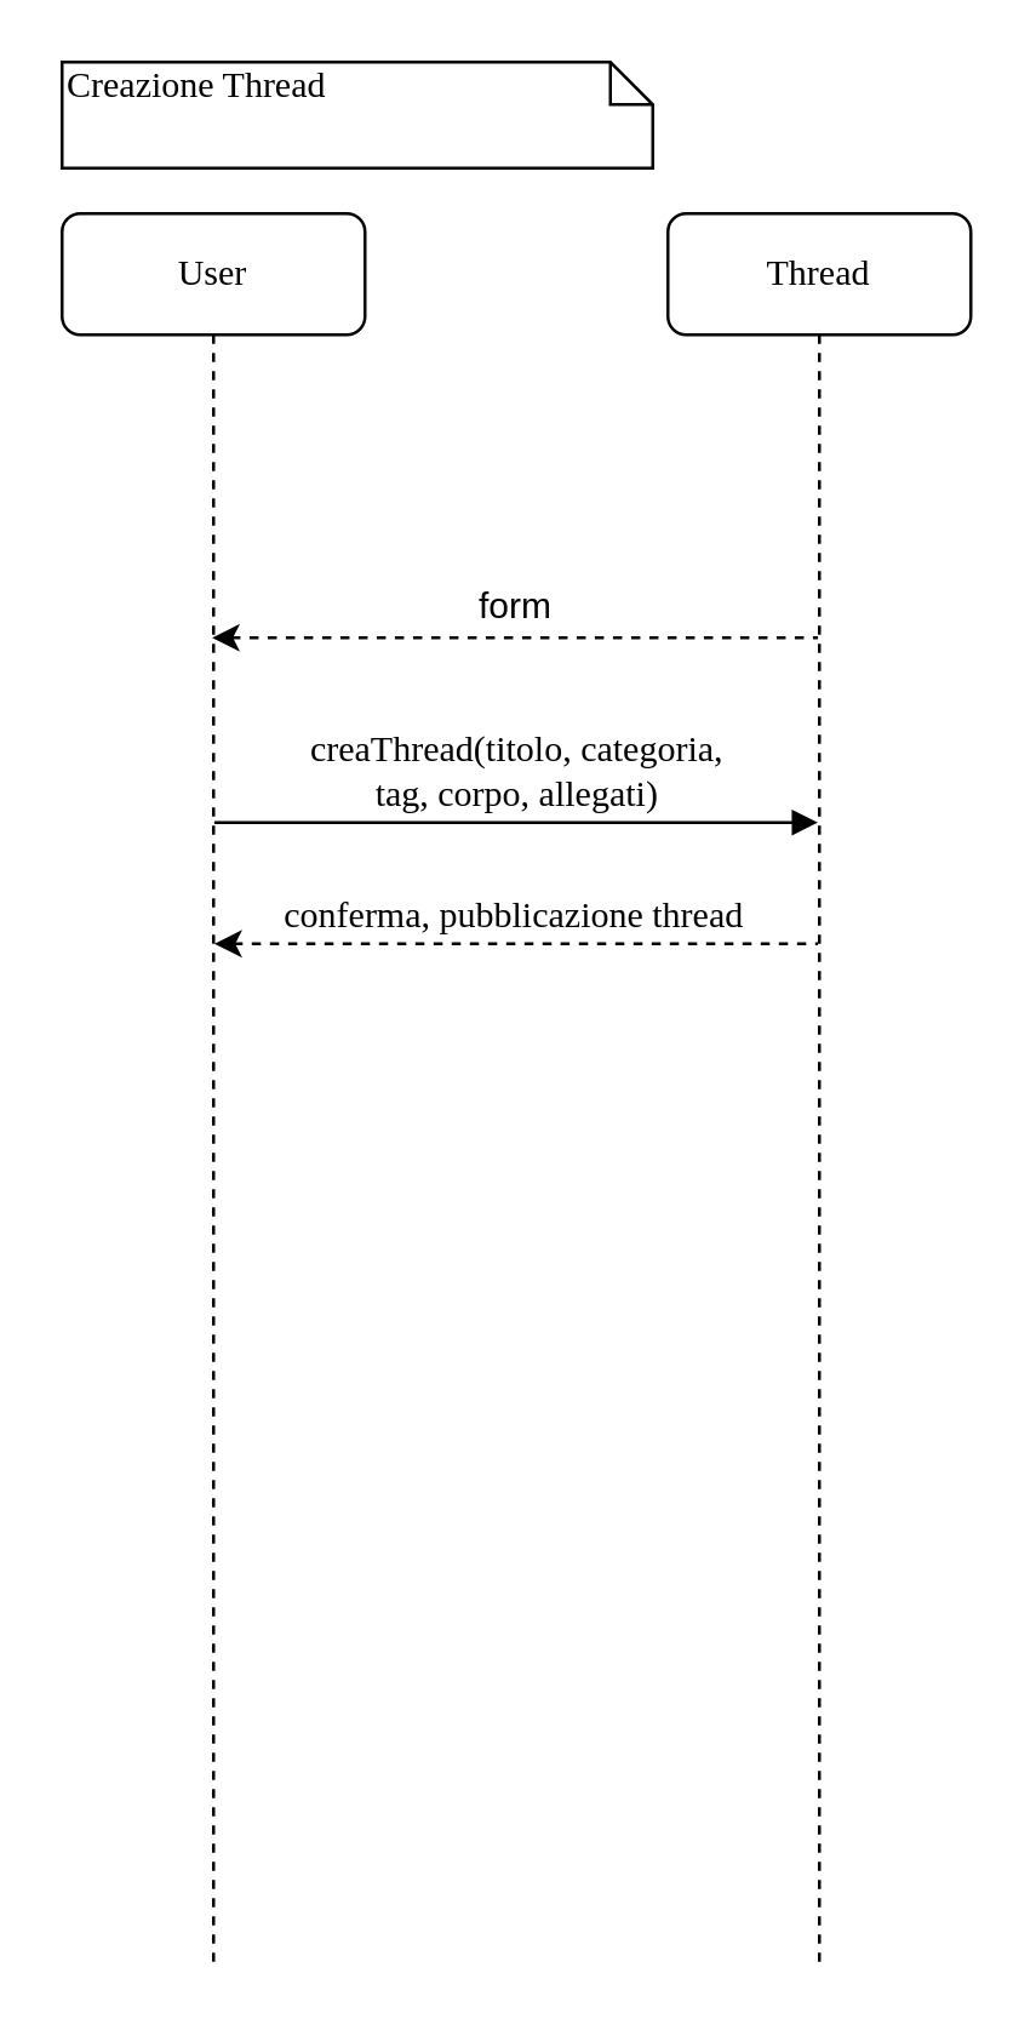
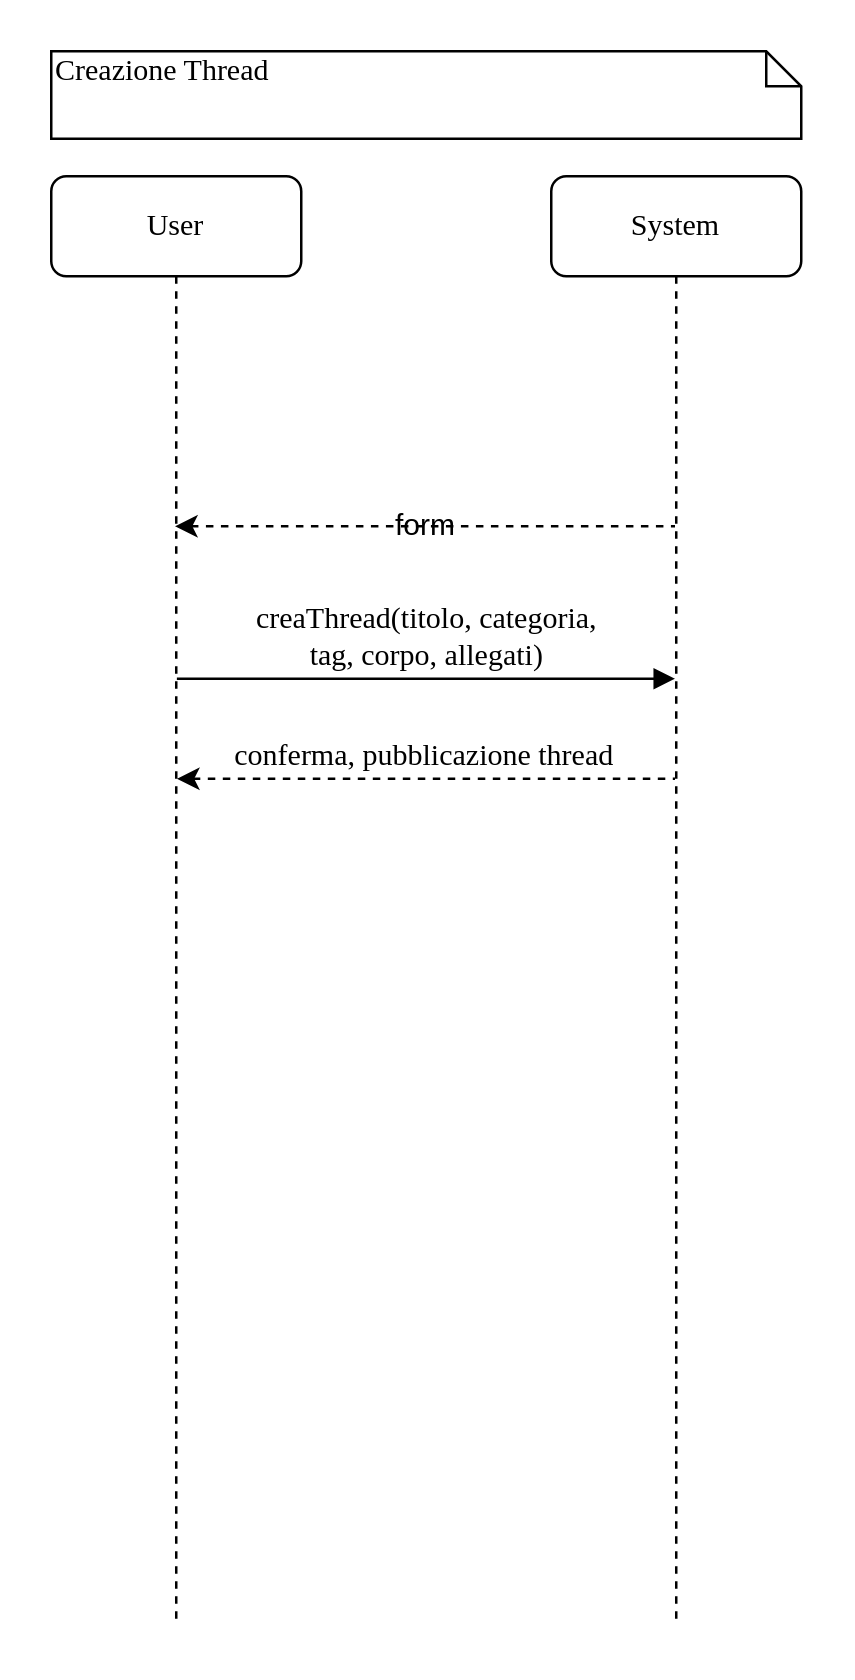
- <mxCell id="4" value="Creazione Thread" style="shape=note;whiteSpace=wrap;html=1;size=14;verticalAlign=top;align=left;spacingTop=-6;rounded=0;shadow=0;comic=0;labelBackgroundColor=none;strokeWidth=1;fontFamily=Verdana;fontSize=12" vertex="1" parent="1"><mxGeometry x="20" y="20" width="195" height="35" as="geometry" /></mxCell>
+ <mxCell id="4" value="Creazione Thread" style="shape=note;whiteSpace=wrap;html=1;size=14;verticalAlign=top;align=left;spacingTop=-6;rounded=0;shadow=0;comic=0;labelBackgroundColor=none;strokeWidth=1;fontFamily=Verdana;fontSize=12" vertex="1" parent="1"><mxGeometry x="20" y="20" width="300" height="35" as="geometry" /></mxCell>
- <mxCell id="2" value="Thread" style="shape=umlLifeline;perimeter=lifelinePerimeter;whiteSpace=wrap;html=1;container=1;collapsible=0;recursiveResize=0;outlineConnect=0;rounded=1;shadow=0;comic=0;labelBackgroundColor=none;strokeWidth=1;fontFamily=Verdana;fontSize=12;align=center;" vertex="1" parent="1"><mxGeometry x="220" y="70" width="100" height="580" as="geometry" /></mxCell>
+ <mxCell id="2" value="System" style="shape=umlLifeline;perimeter=lifelinePerimeter;whiteSpace=wrap;html=1;container=1;collapsible=0;recursiveResize=0;outlineConnect=0;rounded=1;shadow=0;comic=0;labelBackgroundColor=none;strokeWidth=1;fontFamily=Verdana;fontSize=12;align=center;" vertex="1" parent="1"><mxGeometry x="220" y="70" width="100" height="580" as="geometry" /></mxCell>
- <mxCell id="8" value="form" style="text;html=1;strokeColor=none;fillColor=none;align=center;verticalAlign=middle;whiteSpace=wrap;rounded=0;" vertex="1" parent="1"><mxGeometry x="150" y="190" width="40" height="20" as="geometry" /></mxCell>
+ <mxCell id="8" value="form" style="text;html=1;strokeColor=none;fillColor=none;align=center;verticalAlign=middle;whiteSpace=wrap;rounded=0;" vertex="1" parent="1"><mxGeometry x="150" y="200" width="40" height="20" as="geometry" /></mxCell>
